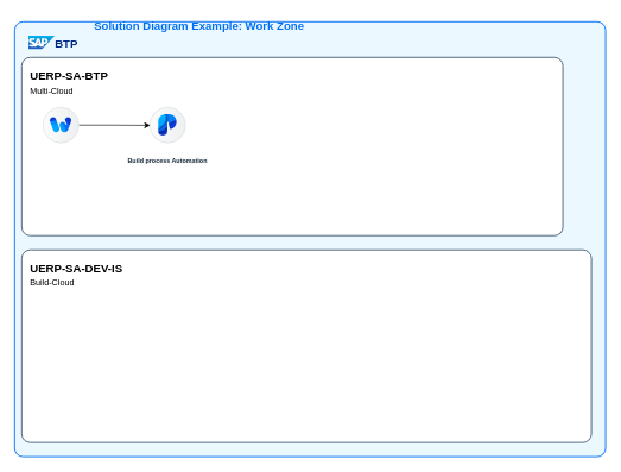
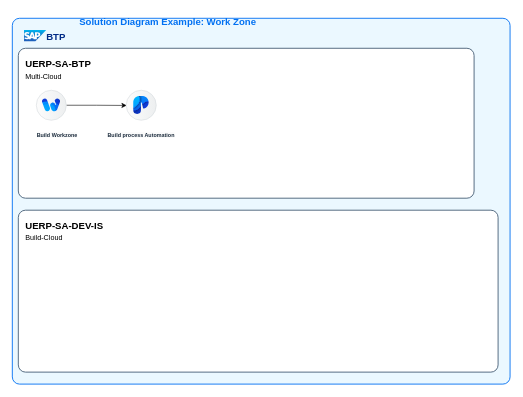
+ <mxCell id="8" value="&lt;font style=&quot;font-size: 9px;&quot; face=&quot;arial&quot; color=&quot;#1d2d3e&quot;&gt;&lt;span style=&quot;background-color: rgb(251, 251, 251);&quot;&gt;&lt;b style=&quot;&quot;&gt;Build Workzone&lt;/b&gt;&lt;/span&gt;&lt;/font&gt;" style="text;whiteSpace=wrap;html=1;align=center;verticalAlign=top;points=[[0,0,0,0,0],[0,0.25,0,0,0],[0,0.5,0,0,0],[0,0.75,0,0,0],[0,1,0,0,0],[0.25,0,0,0,0],[0.25,1,0,0,0],[0.5,0,0,0,0],[0.5,1,0,0,0],[0.75,0,0,0,0],[0.75,1,0,0,0],[1,0,0,0,0],[1,0.25,0,0,0],[1,0.5,0,0,0],[1,0.75,0,0,0],[1,1,0,0,0]];" vertex="1" parent="2"><mxGeometry x="10" y="180" width="130" height="30" as="geometry" /></mxCell>
